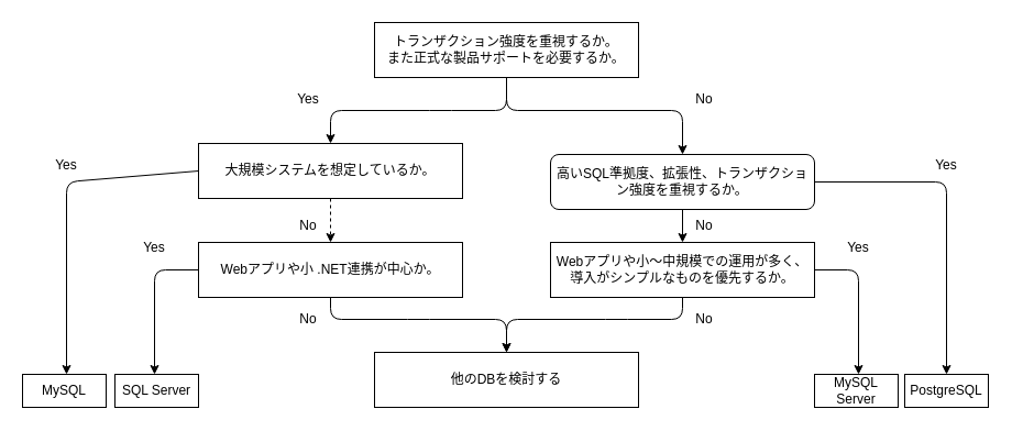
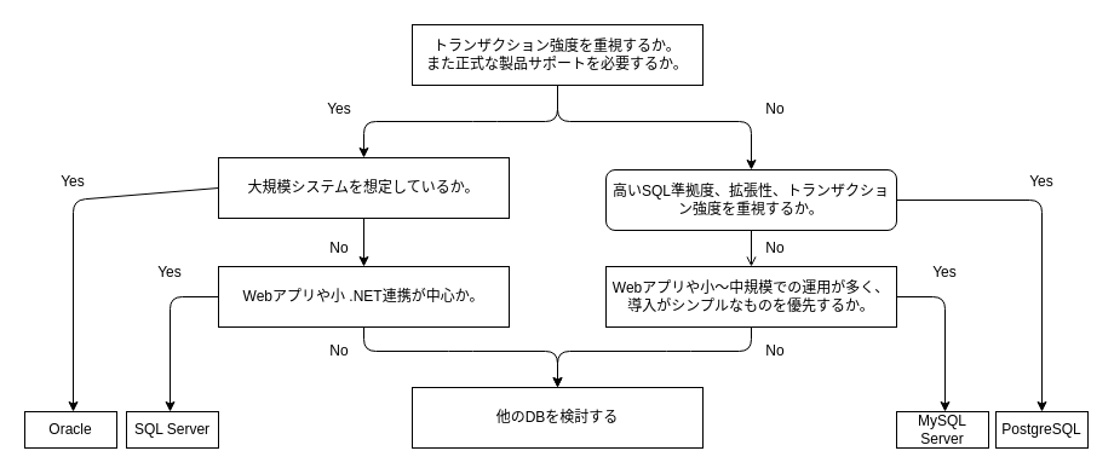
- <mxCell id="8" value="" style="endArrow=classic;html=1;exitX=0.5;exitY=1;exitDx=0;exitDy=0;entryX=0.5;entryY=0;entryDx=0;entryDy=0;dashed=1;" edge="1" parent="1" source="3" target="7"><mxGeometry width="50" height="50" relative="1" as="geometry"><mxPoint x="390" y="230" as="sourcePoint" /><mxPoint x="440" y="180" as="targetPoint" /></mxGeometry></mxCell>
+ <mxCell id="8" value="" style="endArrow=classic;html=1;exitX=0.5;exitY=1;exitDx=0;exitDy=0;entryX=0.5;entryY=0;entryDx=0;entryDy=0;" edge="1" parent="1" source="3" target="7"><mxGeometry width="50" height="50" relative="1" as="geometry"><mxPoint x="390" y="230" as="sourcePoint" /><mxPoint x="440" y="180" as="targetPoint" /></mxGeometry></mxCell>
- <mxCell id="10" value="" style="endArrow=classic;html=1;exitX=0.5;exitY=1;exitDx=0;exitDy=0;entryX=0.5;entryY=0;entryDx=0;entryDy=0;" edge="1" parent="1" source="4" target="5"><mxGeometry width="50" height="50" relative="1" as="geometry"><mxPoint x="310" y="200" as="sourcePoint" /><mxPoint x="310" y="230" as="targetPoint" /></mxGeometry></mxCell>
+ <mxCell id="10" value="" style="endArrow=open;html=1;exitX=0.5;exitY=1;exitDx=0;exitDy=0;entryX=0.5;entryY=0;entryDx=0;entryDy=0;" edge="1" parent="1" source="4" target="5"><mxGeometry width="50" height="50" relative="1" as="geometry"><mxPoint x="310" y="200" as="sourcePoint" /><mxPoint x="310" y="230" as="targetPoint" /></mxGeometry></mxCell>
- <mxCell id="23" value="MySQL" style="rounded=0;whiteSpace=wrap;html=1;" vertex="1" parent="1"><mxGeometry x="20" y="340" width="76" height="30" as="geometry" /></mxCell>
+ <mxCell id="23" value="Oracle" style="rounded=0;whiteSpace=wrap;html=1;" vertex="1" parent="1"><mxGeometry x="20" y="340" width="76" height="30" as="geometry" /></mxCell>
